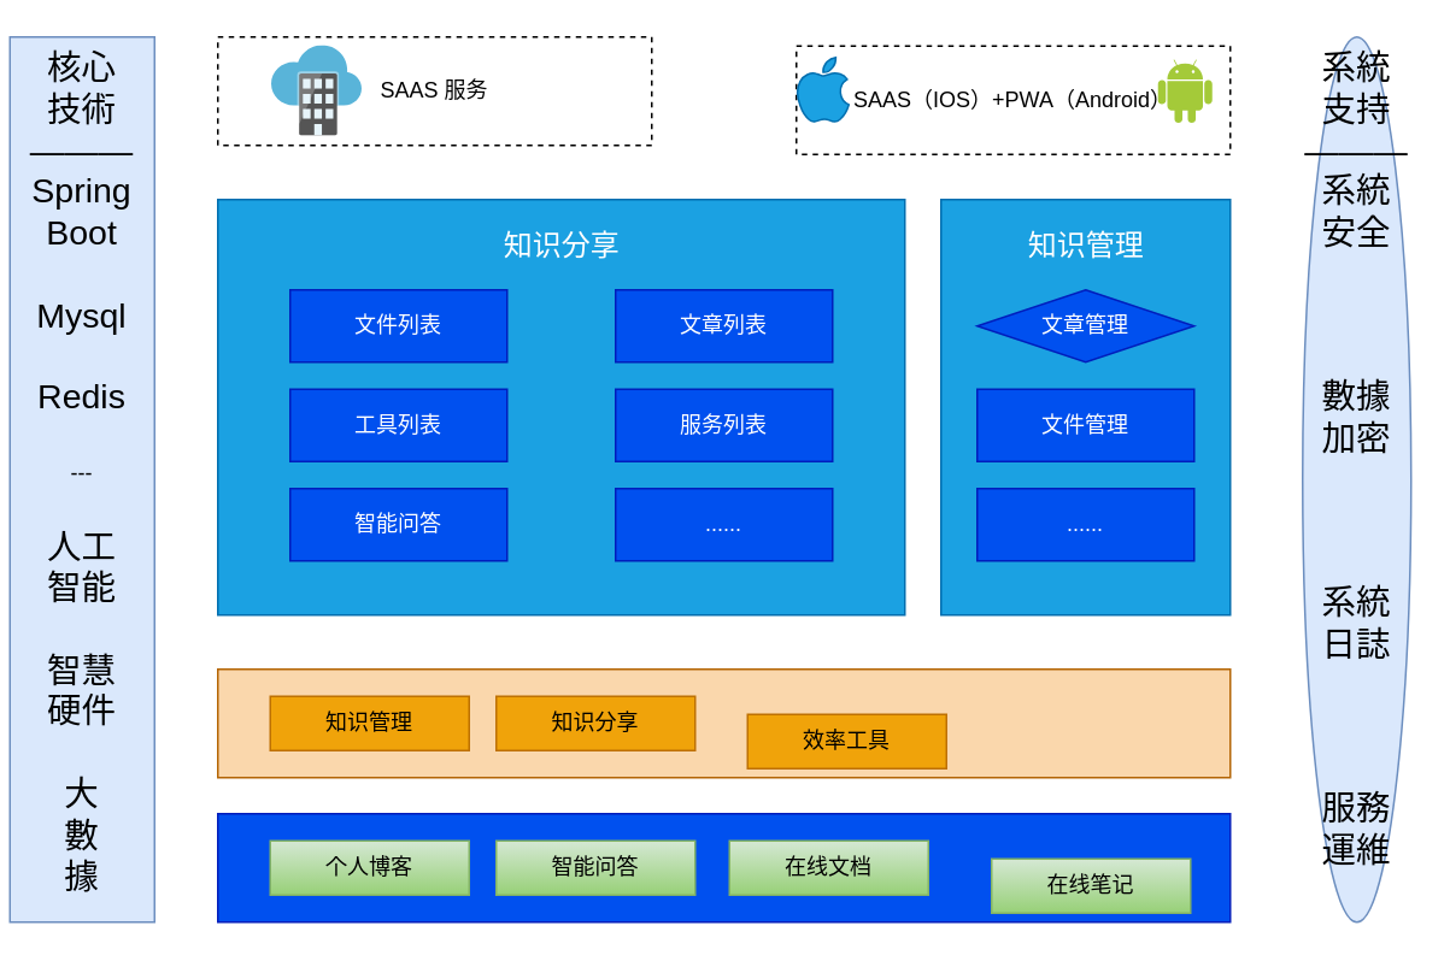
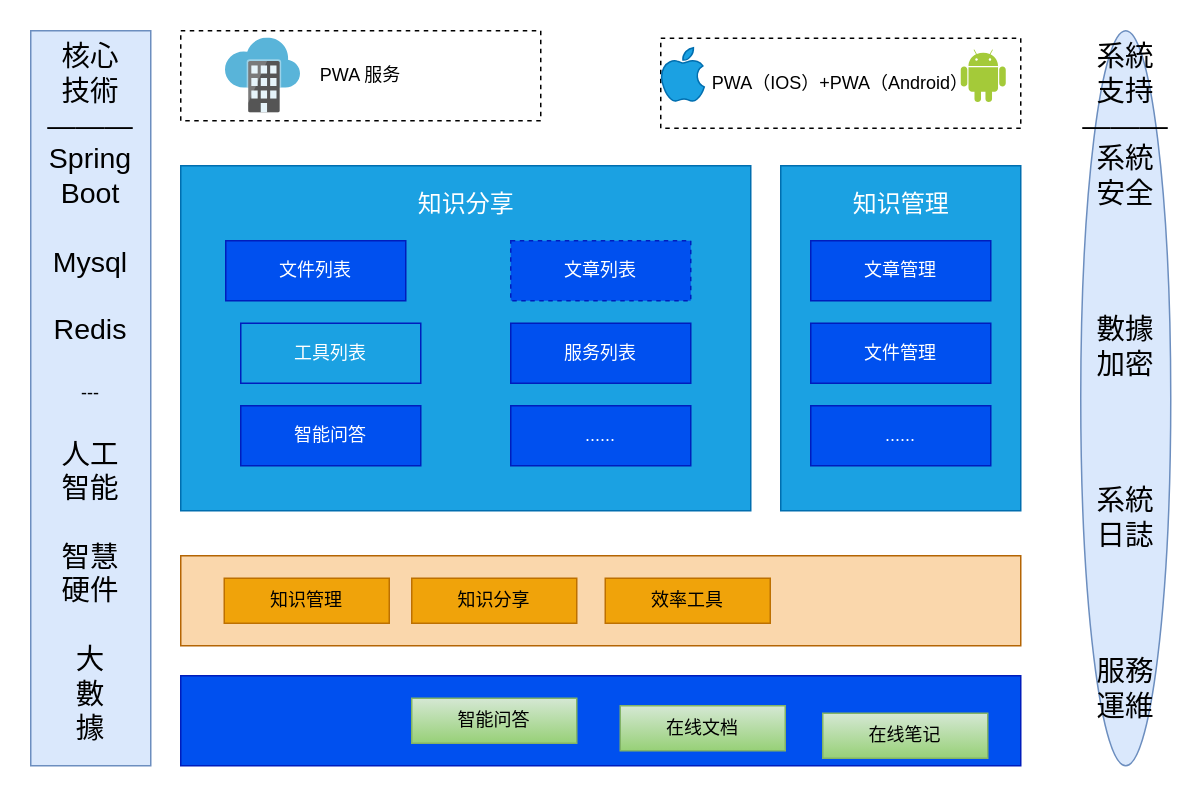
- <mxCell id="4" value="SAAS 服务" style="rounded=0;whiteSpace=wrap;html=1;dashed=1;" vertex="1" parent="1"><mxGeometry x="120" y="20" width="240" height="60" as="geometry" /></mxCell>
+ <mxCell id="4" value="PWA 服务" style="rounded=0;whiteSpace=wrap;html=1;dashed=1;" vertex="1" parent="1"><mxGeometry x="120" y="20" width="240" height="60" as="geometry" /></mxCell>
- <mxCell id="7" value="SAAS（IOS）+PWA（Android）" style="rounded=0;whiteSpace=wrap;html=1;dashed=1;" vertex="1" parent="1"><mxGeometry x="440" y="25" width="240" height="60" as="geometry" /></mxCell>
+ <mxCell id="7" value="PWA（IOS）+PWA（Android）" style="rounded=0;whiteSpace=wrap;html=1;dashed=1;" vertex="1" parent="1"><mxGeometry x="440" y="25" width="240" height="60" as="geometry" /></mxCell>
- <mxCell id="20" value="文件列表" style="rounded=0;whiteSpace=wrap;html=1;fillColor=#0050ef;fontColor=#ffffff;strokeColor=#001DBC;" vertex="1" parent="1"><mxGeometry x="160" y="160" width="120" height="40" as="geometry" /></mxCell>
+ <mxCell id="20" value="文件列表" style="rounded=0;whiteSpace=wrap;html=1;fillColor=#0050ef;fontColor=#ffffff;strokeColor=#001DBC;" vertex="1" parent="1"><mxGeometry x="150" y="160" width="120" height="40" as="geometry" /></mxCell>
- <mxCell id="17" value="文章列表" style="rounded=0;whiteSpace=wrap;html=1;fillColor=#0050ef;fontColor=#ffffff;strokeColor=#001DBC;" vertex="1" parent="1"><mxGeometry x="340" y="160" width="120" height="40" as="geometry" /></mxCell>
+ <mxCell id="17" value="文章列表" style="rounded=0;whiteSpace=wrap;html=1;fillColor=#0050ef;fontColor=#ffffff;strokeColor=#001DBC;dashed=1;" vertex="1" parent="1"><mxGeometry x="340" y="160" width="120" height="40" as="geometry" /></mxCell>
- <mxCell id="22" value="文章管理" style="rhombus;whiteSpace=wrap;html=1;fillColor=#0050ef;fontColor=#ffffff;strokeColor=#001DBC;" vertex="1" parent="1"><mxGeometry x="540" y="160" width="120" height="40" as="geometry" /></mxCell>
+ <mxCell id="22" value="文章管理" style="rounded=0;whiteSpace=wrap;html=1;fillColor=#0050ef;fontColor=#ffffff;strokeColor=#001DBC;" vertex="1" parent="1"><mxGeometry x="540" y="160" width="120" height="40" as="geometry" /></mxCell>
- <mxCell id="15" value="工具列表" style="rounded=0;whiteSpace=wrap;html=1;fillColor=#0050ef;fontColor=#ffffff;strokeColor=#001DBC;" vertex="1" parent="1"><mxGeometry x="160" y="215" width="120" height="40" as="geometry" /></mxCell>
+ <mxCell id="15" value="工具列表" style="rounded=0;whiteSpace=wrap;html=1;fillColor=#1ba1e2;fontColor=#ffffff;strokeColor=#001DBC;" vertex="1" parent="1"><mxGeometry x="160" y="215" width="120" height="40" as="geometry" /></mxCell>
- <mxCell id="2" value="&lt;div&gt;&lt;font style=&quot;font-size: 19px;&quot;&gt;核心&lt;/font&gt;&lt;/div&gt;&lt;div&gt;&lt;span style=&quot;font-size: 19px; background-color: initial;&quot;&gt;技術&lt;/span&gt;&lt;/div&gt;&lt;div&gt;&lt;span style=&quot;font-size: 19px;&quot;&gt;———&lt;/span&gt;&lt;/div&gt;&lt;div&gt;&lt;span style=&quot;font-size: 19px;&quot;&gt;Spring&lt;/span&gt;&lt;/div&gt;&lt;div&gt;&lt;span style=&quot;font-size: 19px;&quot;&gt;Boot&lt;/span&gt;&lt;/div&gt;&lt;div&gt;&lt;font style=&quot;font-size: 19px;&quot;&gt;&lt;br&gt;&lt;/font&gt;&lt;/div&gt;&lt;div&gt;&lt;span style=&quot;font-size: 19px;&quot;&gt;Mysql&lt;/span&gt;&lt;/div&gt;&lt;div&gt;&lt;font style=&quot;font-size: 19px;&quot;&gt;&lt;br&gt;&lt;/font&gt;&lt;/div&gt;&lt;div&gt;&lt;span style=&quot;font-size: 19px;&quot;&gt;Redis&lt;/span&gt;&lt;/div&gt;&lt;div&gt;&lt;span style=&quot;font-size: 19px;&quot;&gt;&lt;br&gt;&lt;/span&gt;&lt;/div&gt;&lt;div&gt;---&lt;/div&gt;&lt;div&gt;&lt;span style=&quot;font-size: 19px;&quot;&gt;&lt;br&gt;&lt;/span&gt;&lt;/div&gt;&lt;div&gt;&lt;span style=&quot;font-size: 19px;&quot;&gt;人工&lt;/span&gt;&lt;/div&gt;&lt;div&gt;&lt;span style=&quot;font-size: 19px; background-color: initial;&quot;&gt;智能&lt;/span&gt;&lt;/div&gt;&lt;div&gt;&lt;font style=&quot;font-size: 19px;&quot;&gt;&lt;br&gt;&lt;/font&gt;&lt;/div&gt;&lt;div&gt;&lt;font style=&quot;font-size: 19px;&quot;&gt;智慧&lt;/font&gt;&lt;/div&gt;&lt;div&gt;&lt;font style=&quot;font-size: 19px;&quot;&gt;硬件&lt;/font&gt;&lt;/div&gt;&lt;div&gt;&lt;font style=&quot;font-size: 19px;&quot;&gt;&lt;br&gt;&lt;/font&gt;&lt;/div&gt;&lt;div&gt;&lt;font style=&quot;font-size: 19px;&quot;&gt;大&lt;/font&gt;&lt;/div&gt;&lt;div&gt;&lt;font style=&quot;font-size: 19px;&quot;&gt;數&lt;/font&gt;&lt;/div&gt;&lt;div&gt;&lt;font style=&quot;font-size: 19px;&quot;&gt;據&lt;/font&gt;&lt;/div&gt;" style="rounded=0;whiteSpace=wrap;html=1;fillColor=#dae8fc;strokeColor=#6c8ebf;verticalAlign=top;" vertex="1" parent="1"><mxGeometry x="5" y="20" width="80" height="490" as="geometry" /></mxCell>
+ <mxCell id="2" value="&lt;div&gt;&lt;font style=&quot;font-size: 19px;&quot;&gt;核心&lt;/font&gt;&lt;/div&gt;&lt;div&gt;&lt;span style=&quot;font-size: 19px; background-color: initial;&quot;&gt;技術&lt;/span&gt;&lt;/div&gt;&lt;div&gt;&lt;span style=&quot;font-size: 19px;&quot;&gt;———&lt;/span&gt;&lt;/div&gt;&lt;div&gt;&lt;span style=&quot;font-size: 19px;&quot;&gt;Spring&lt;/span&gt;&lt;/div&gt;&lt;div&gt;&lt;span style=&quot;font-size: 19px;&quot;&gt;Boot&lt;/span&gt;&lt;/div&gt;&lt;div&gt;&lt;font style=&quot;font-size: 19px;&quot;&gt;&lt;br&gt;&lt;/font&gt;&lt;/div&gt;&lt;div&gt;&lt;span style=&quot;font-size: 19px;&quot;&gt;Mysql&lt;/span&gt;&lt;/div&gt;&lt;div&gt;&lt;font style=&quot;font-size: 19px;&quot;&gt;&lt;br&gt;&lt;/font&gt;&lt;/div&gt;&lt;div&gt;&lt;span style=&quot;font-size: 19px;&quot;&gt;Redis&lt;/span&gt;&lt;/div&gt;&lt;div&gt;&lt;span style=&quot;font-size: 19px;&quot;&gt;&lt;br&gt;&lt;/span&gt;&lt;/div&gt;&lt;div&gt;---&lt;/div&gt;&lt;div&gt;&lt;span style=&quot;font-size: 19px;&quot;&gt;&lt;br&gt;&lt;/span&gt;&lt;/div&gt;&lt;div&gt;&lt;span style=&quot;font-size: 19px;&quot;&gt;人工&lt;/span&gt;&lt;/div&gt;&lt;div&gt;&lt;span style=&quot;font-size: 19px; background-color: initial;&quot;&gt;智能&lt;/span&gt;&lt;/div&gt;&lt;div&gt;&lt;font style=&quot;font-size: 19px;&quot;&gt;&lt;br&gt;&lt;/font&gt;&lt;/div&gt;&lt;div&gt;&lt;font style=&quot;font-size: 19px;&quot;&gt;智慧&lt;/font&gt;&lt;/div&gt;&lt;div&gt;&lt;font style=&quot;font-size: 19px;&quot;&gt;硬件&lt;/font&gt;&lt;/div&gt;&lt;div&gt;&lt;font style=&quot;font-size: 19px;&quot;&gt;&lt;br&gt;&lt;/font&gt;&lt;/div&gt;&lt;div&gt;&lt;font style=&quot;font-size: 19px;&quot;&gt;大&lt;/font&gt;&lt;/div&gt;&lt;div&gt;&lt;font style=&quot;font-size: 19px;&quot;&gt;數&lt;/font&gt;&lt;/div&gt;&lt;div&gt;&lt;font style=&quot;font-size: 19px;&quot;&gt;據&lt;/font&gt;&lt;/div&gt;" style="rounded=0;whiteSpace=wrap;html=1;fillColor=#dae8fc;strokeColor=#6c8ebf;verticalAlign=top;" vertex="1" parent="1"><mxGeometry x="20" y="20" width="80" height="490" as="geometry" /></mxCell>
- <mxCell id="27" value="效率工具" style="rounded=0;whiteSpace=wrap;html=1;fillColor=#f0a30a;fontColor=#000000;strokeColor=#BD7000;labelBackgroundColor=none;" vertex="1" parent="1"><mxGeometry x="413" y="395" width="110" height="30" as="geometry" /></mxCell>
+ <mxCell id="27" value="效率工具" style="rounded=0;whiteSpace=wrap;html=1;fillColor=#f0a30a;fontColor=#000000;strokeColor=#BD7000;labelBackgroundColor=none;" vertex="1" parent="1"><mxGeometry x="403" y="385" width="110" height="30" as="geometry" /></mxCell>
- <mxCell id="31" value="个人博客" style="rounded=0;whiteSpace=wrap;html=1;fillColor=#d5e8d4;strokeColor=#82b366;labelBackgroundColor=none;gradientColor=#97d077;" vertex="1" parent="1"><mxGeometry x="149" y="465" width="110" height="30" as="geometry" /></mxCell>
- <mxCell id="29" value="在线文档" style="rounded=0;whiteSpace=wrap;html=1;fillColor=#d5e8d4;strokeColor=#82b366;labelBackgroundColor=none;gradientColor=#97d077;" vertex="1" parent="1"><mxGeometry x="403" y="465" width="110" height="30" as="geometry" /></mxCell>
+ <mxCell id="29" value="在线文档" style="rounded=0;whiteSpace=wrap;html=1;fillColor=#d5e8d4;strokeColor=#82b366;labelBackgroundColor=none;gradientColor=#97d077;" vertex="1" parent="1"><mxGeometry x="413" y="470" width="110" height="30" as="geometry" /></mxCell>
